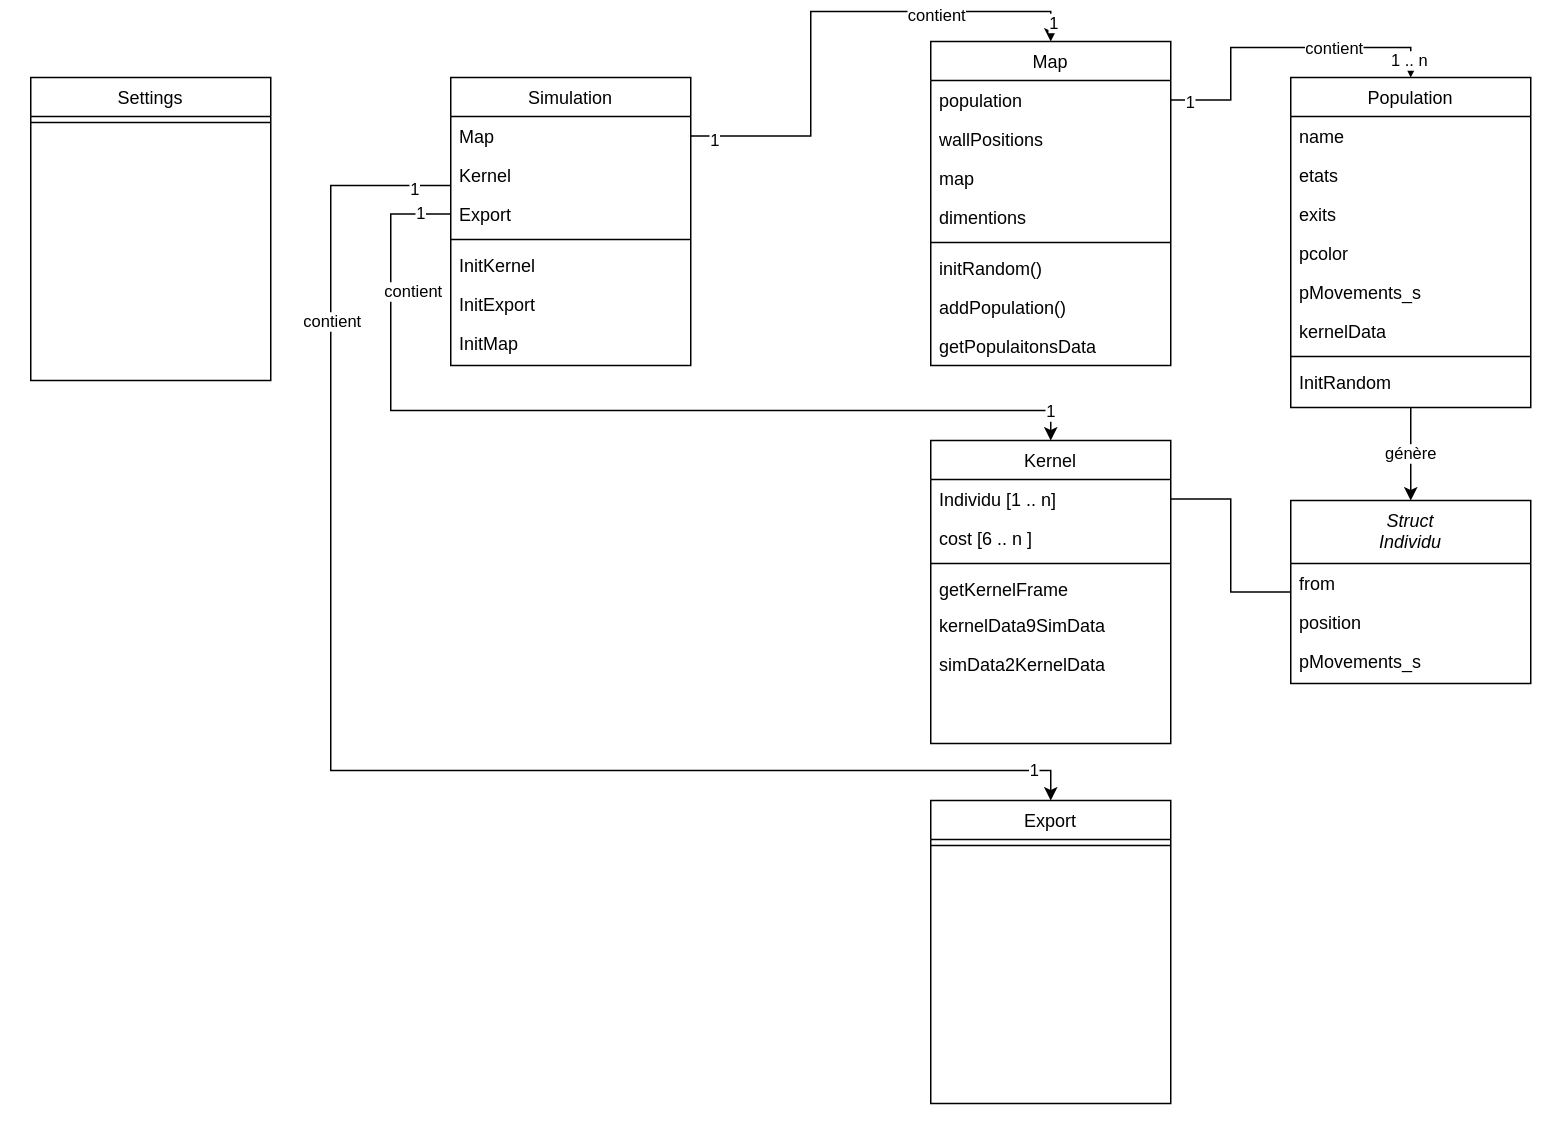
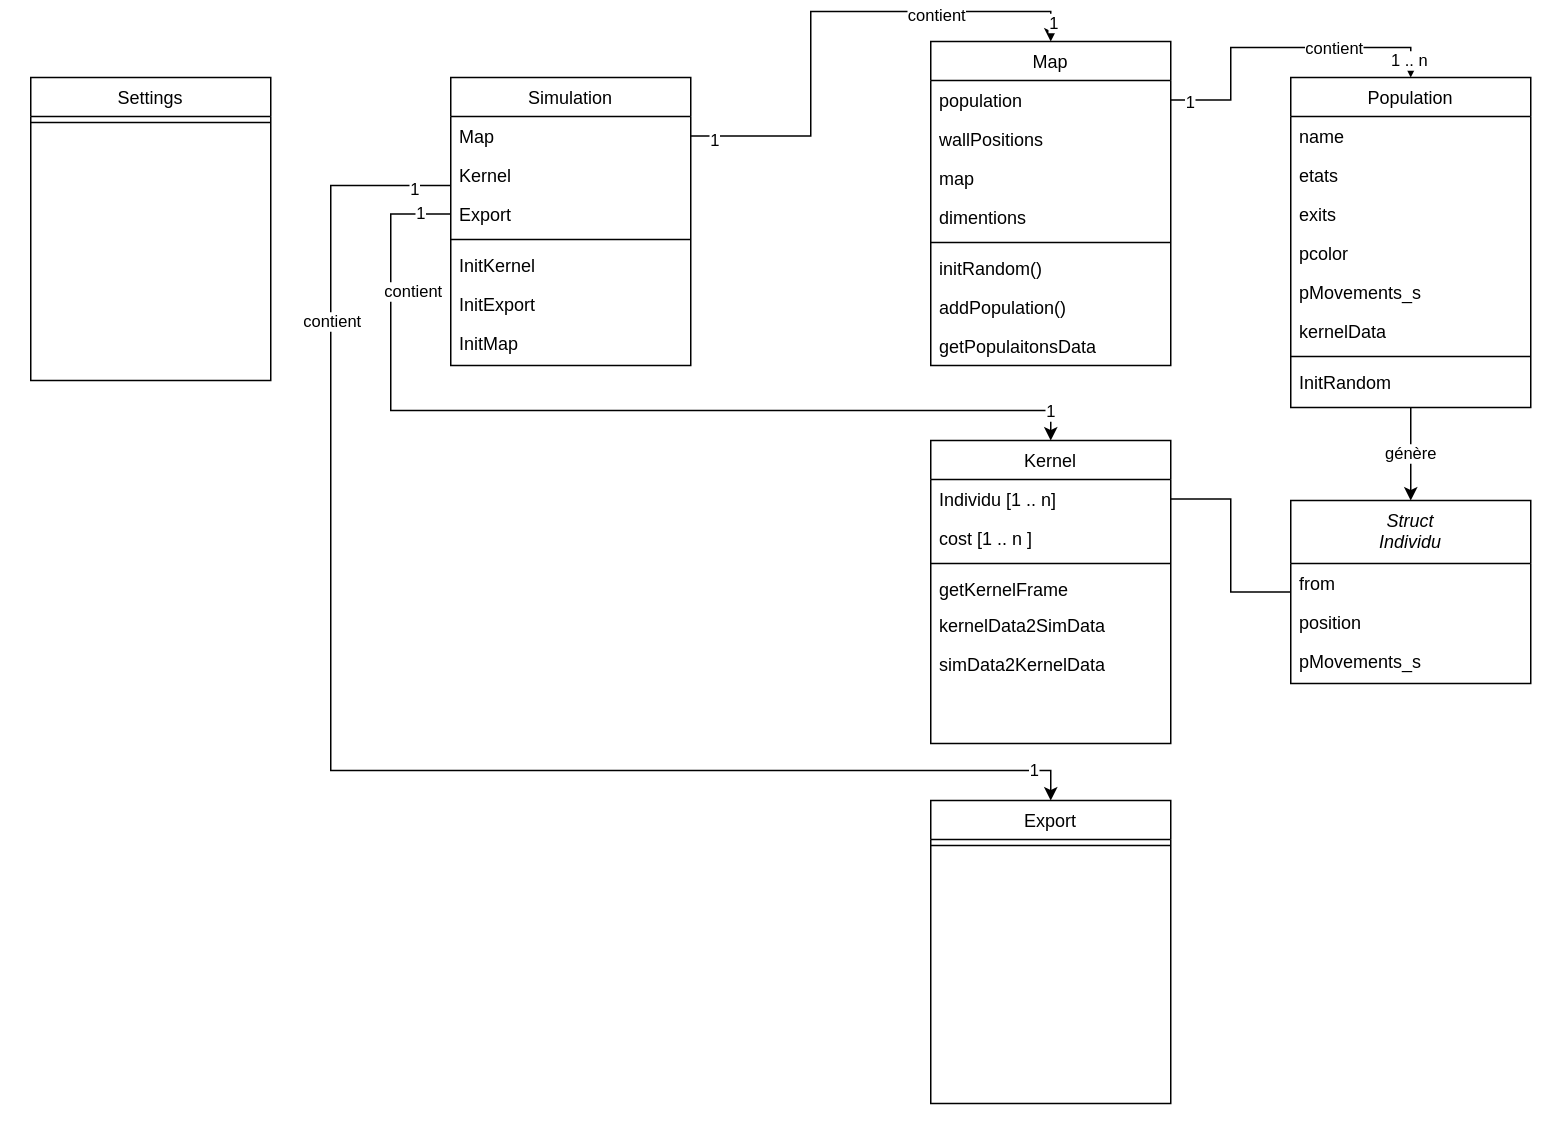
- <mxCell id="35" value="cost [6 .. n ]" style="text;align=left;verticalAlign=top;spacingLeft=4;spacingRight=4;overflow=hidden;rotatable=0;points=[[0,0.5],[1,0.5]];portConstraint=eastwest;rounded=0;shadow=0;html=0;" parent="33" vertex="1"><mxGeometry y="52" width="160" height="26" as="geometry" /></mxCell>
+ <mxCell id="35" value="cost [1 .. n ]" style="text;align=left;verticalAlign=top;spacingLeft=4;spacingRight=4;overflow=hidden;rotatable=0;points=[[0,0.5],[1,0.5]];portConstraint=eastwest;rounded=0;shadow=0;html=0;" parent="33" vertex="1"><mxGeometry y="52" width="160" height="26" as="geometry" /></mxCell>
- <mxCell id="38" value="kernelData9SimData" style="text;align=left;verticalAlign=top;spacingLeft=4;spacingRight=4;overflow=hidden;rotatable=0;points=[[0,0.5],[1,0.5]];portConstraint=eastwest;rounded=0;shadow=0;html=0;" parent="33" vertex="1"><mxGeometry y="110" width="160" height="26" as="geometry" /></mxCell>
+ <mxCell id="38" value="kernelData2SimData" style="text;align=left;verticalAlign=top;spacingLeft=4;spacingRight=4;overflow=hidden;rotatable=0;points=[[0,0.5],[1,0.5]];portConstraint=eastwest;rounded=0;shadow=0;html=0;" parent="33" vertex="1"><mxGeometry y="110" width="160" height="26" as="geometry" /></mxCell>
